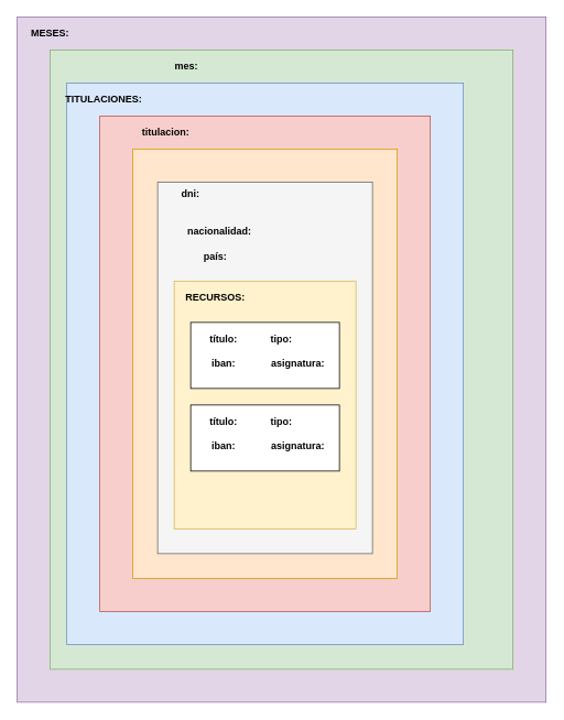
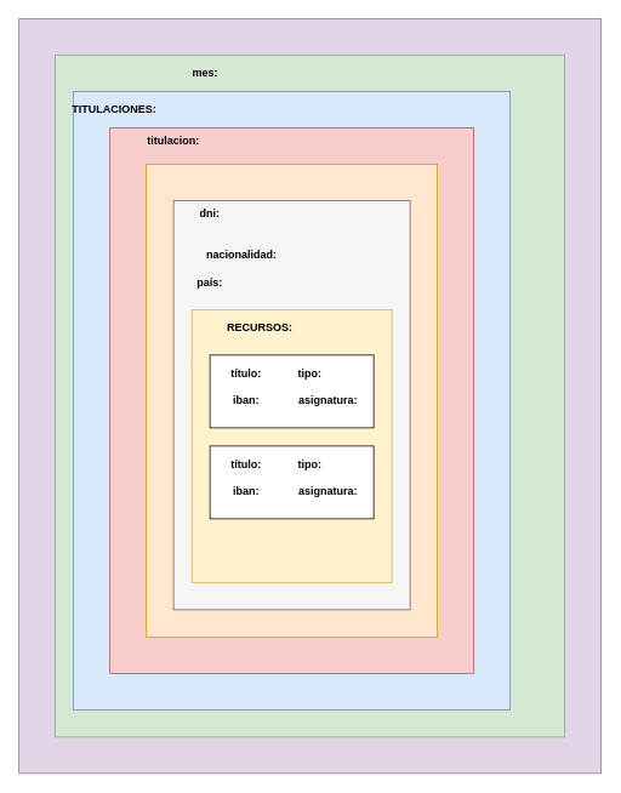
- <mxCell id="4" value="MESES:" style="text;html=1;strokeColor=none;fillColor=none;align=center;verticalAlign=middle;whiteSpace=wrap;rounded=0;fontStyle=1" vertex="1" parent="1"><mxGeometry x="30" y="30" width="60" height="20" as="geometry" /></mxCell>
- <mxCell id="10" value="titulacion:" style="text;html=1;strokeColor=none;fillColor=none;align=center;verticalAlign=middle;whiteSpace=wrap;rounded=0;fontStyle=1" vertex="1" parent="1"><mxGeometry x="170" y="150" width="60" height="20" as="geometry" /></mxCell>
+ <mxCell id="10" value="titulacion:" style="text;html=1;strokeColor=none;fillColor=none;align=center;verticalAlign=middle;whiteSpace=wrap;rounded=0;fontStyle=1" vertex="1" parent="1"><mxGeometry x="160" y="145" width="60" height="20" as="geometry" /></mxCell>
- <mxCell id="15" value="país:" style="text;html=1;strokeColor=none;fillColor=none;align=center;verticalAlign=middle;whiteSpace=wrap;rounded=0;fontStyle=1" vertex="1" parent="1"><mxGeometry x="230" y="300" width="60" height="20" as="geometry" /></mxCell>
+ <mxCell id="15" value="país:" style="text;html=1;strokeColor=none;fillColor=none;align=center;verticalAlign=middle;whiteSpace=wrap;rounded=0;fontStyle=1" vertex="1" parent="1"><mxGeometry x="200" y="300" width="60" height="20" as="geometry" /></mxCell>
- <mxCell id="17" value="RECURSOS:" style="text;html=1;strokeColor=none;fillColor=none;align=center;verticalAlign=middle;whiteSpace=wrap;rounded=0;fontStyle=1" vertex="1" parent="1"><mxGeometry x="230" y="350" width="60" height="20" as="geometry" /></mxCell>
+ <mxCell id="17" value="RECURSOS:" style="text;html=1;strokeColor=none;fillColor=none;align=center;verticalAlign=middle;whiteSpace=wrap;rounded=0;fontStyle=1" vertex="1" parent="1"><mxGeometry x="255" y="350" width="60" height="20" as="geometry" /></mxCell>
